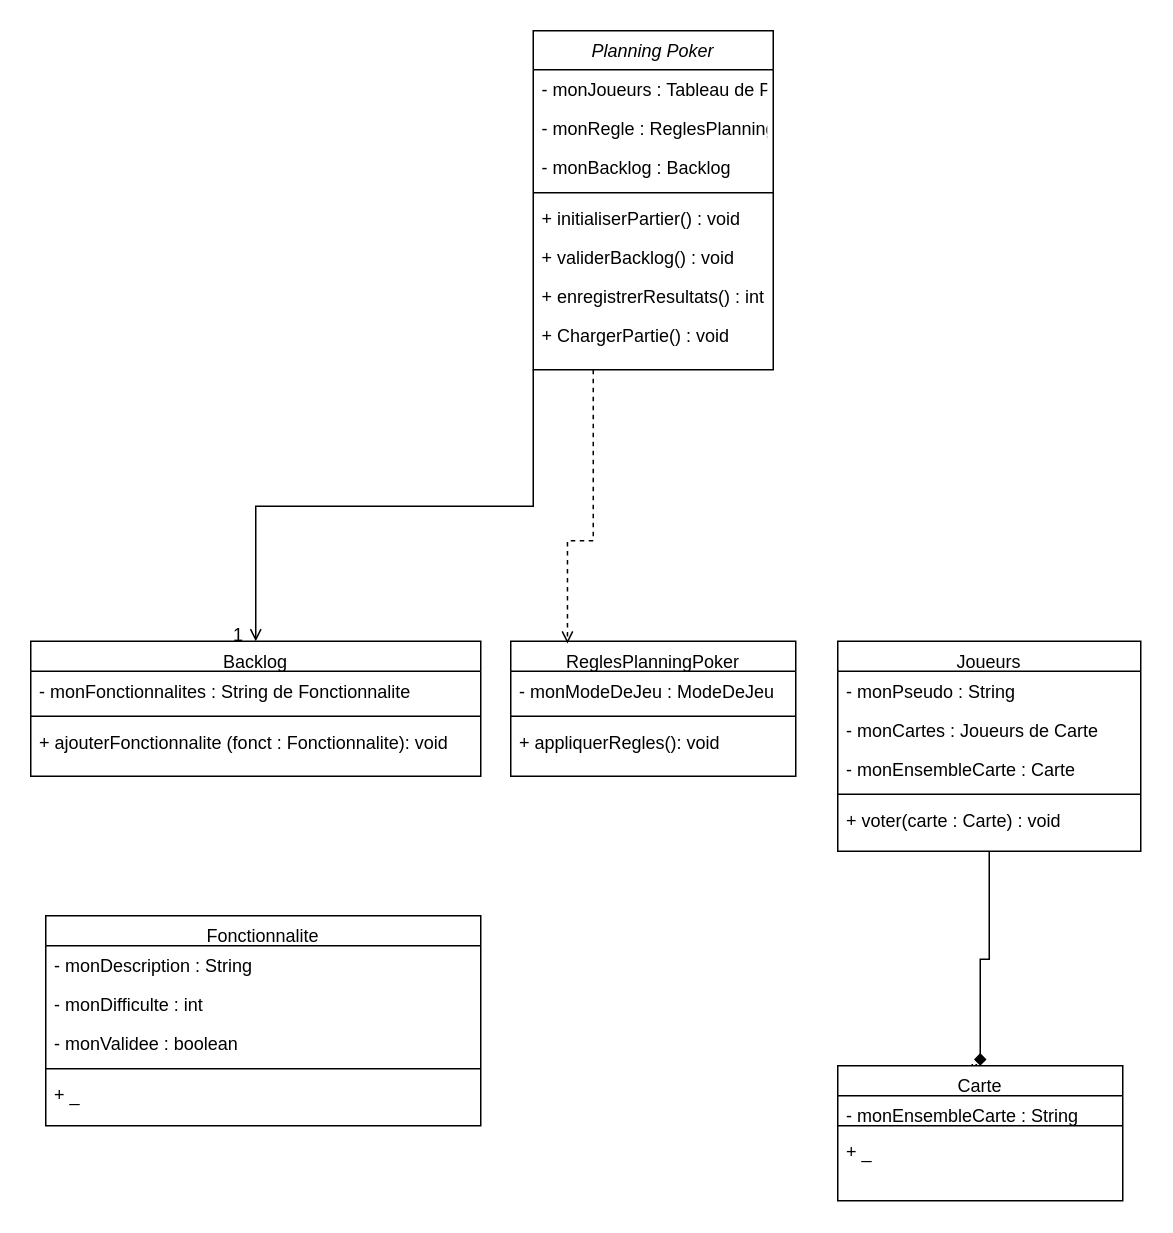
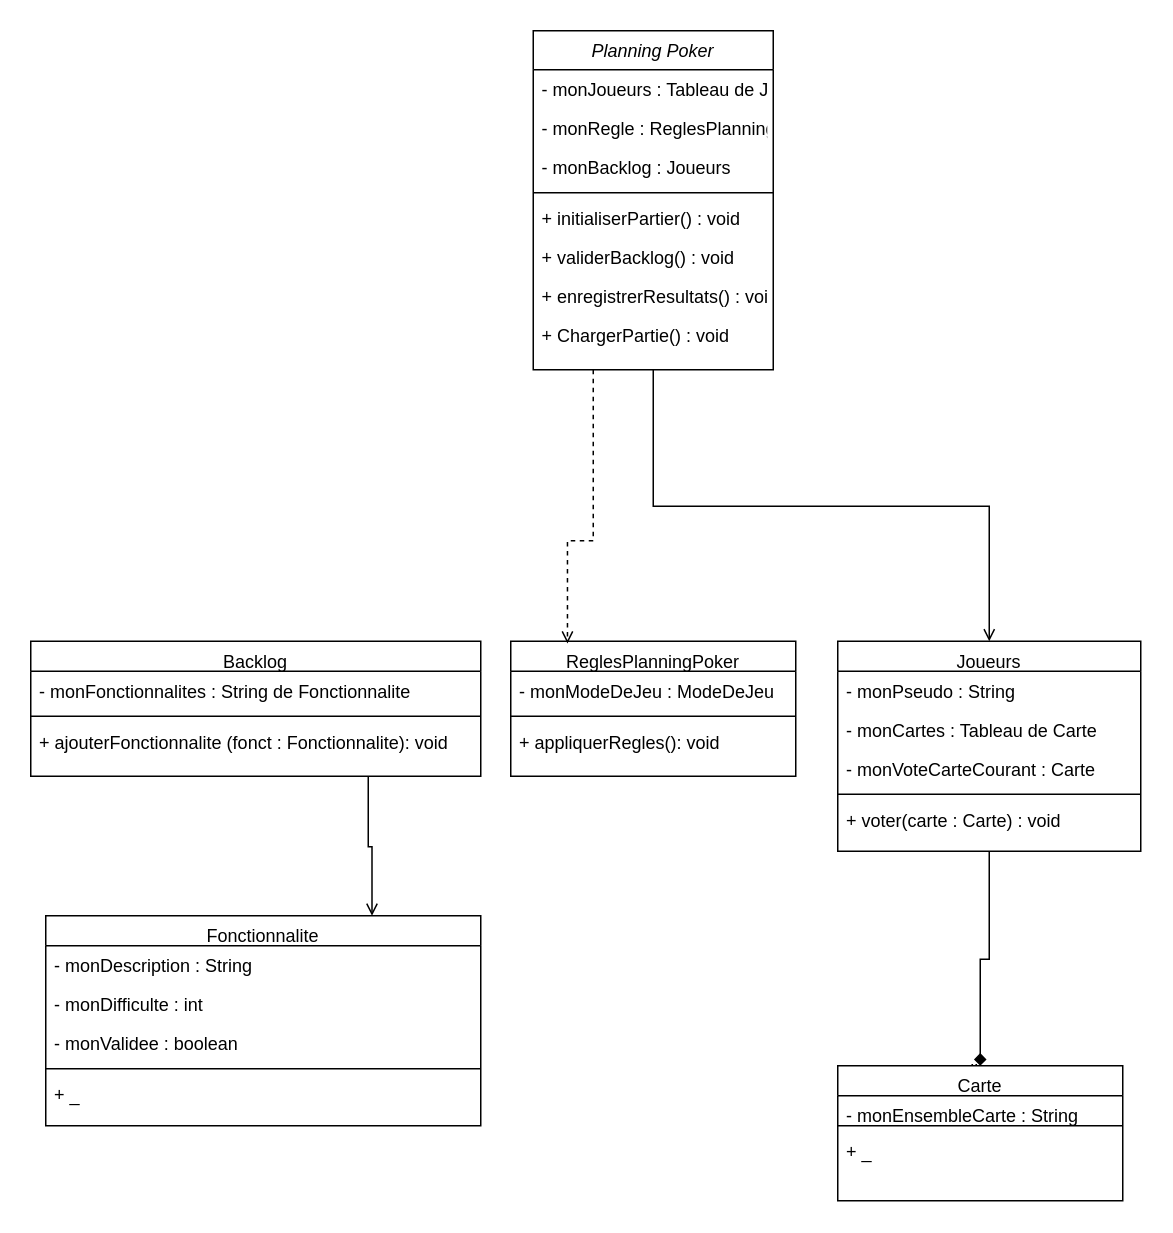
- <mxCell id="3" value="- monJoueurs : Tableau de Poker" style="text;align=left;verticalAlign=top;spacingLeft=4;spacingRight=4;overflow=hidden;rotatable=0;points=[[0,0.5],[1,0.5]];portConstraint=eastwest;rounded=0;shadow=0;html=0;" vertex="1" parent="2"><mxGeometry y="26" width="160" height="26" as="geometry" /></mxCell>
+ <mxCell id="3" value="- monJoueurs : Tableau de Joueurs" style="text;align=left;verticalAlign=top;spacingLeft=4;spacingRight=4;overflow=hidden;rotatable=0;points=[[0,0.5],[1,0.5]];portConstraint=eastwest;rounded=0;shadow=0;html=0;" vertex="1" parent="2"><mxGeometry y="26" width="160" height="26" as="geometry" /></mxCell>
- <mxCell id="5" value="- monBacklog : Backlog" style="text;align=left;verticalAlign=top;spacingLeft=4;spacingRight=4;overflow=hidden;rotatable=0;points=[[0,0.5],[1,0.5]];portConstraint=eastwest;rounded=0;shadow=0;html=0;" vertex="1" parent="2"><mxGeometry y="78" width="160" height="26" as="geometry" /></mxCell>
+ <mxCell id="5" value="- monBacklog : Joueurs" style="text;align=left;verticalAlign=top;spacingLeft=4;spacingRight=4;overflow=hidden;rotatable=0;points=[[0,0.5],[1,0.5]];portConstraint=eastwest;rounded=0;shadow=0;html=0;" vertex="1" parent="2"><mxGeometry y="78" width="160" height="26" as="geometry" /></mxCell>
- <mxCell id="9" value="+ enregistrerResultats() : int" style="text;align=left;verticalAlign=top;spacingLeft=4;spacingRight=4;overflow=hidden;rotatable=0;points=[[0,0.5],[1,0.5]];portConstraint=eastwest;" vertex="1" parent="2"><mxGeometry y="164" width="160" height="26" as="geometry" /></mxCell>
+ <mxCell id="9" value="+ enregistrerResultats() : void" style="text;align=left;verticalAlign=top;spacingLeft=4;spacingRight=4;overflow=hidden;rotatable=0;points=[[0,0.5],[1,0.5]];portConstraint=eastwest;" vertex="1" parent="2"><mxGeometry y="164" width="160" height="26" as="geometry" /></mxCell>
- <mxCell id="40" value="" style="endArrow=open;shadow=0;strokeWidth=1;rounded=0;endFill=1;edgeStyle=elbowEdgeStyle;elbow=vertical;entryX=0.5;entryY=0;entryDx=0;entryDy=0;exitX=0;exitY=1;exitDx=0;exitDy=0;" edge="1" parent="1" source="2" target="28"><mxGeometry x="0.5" y="41" relative="1" as="geometry"><mxPoint x="380" y="240" as="sourcePoint" /><mxPoint x="190" y="412" as="targetPoint" /><mxPoint x="-40" y="32" as="offset" /></mxGeometry></mxCell>
- <mxCell id="41" value="1" style="resizable=0;align=right;verticalAlign=bottom;labelBackgroundColor=none;fontSize=12;" connectable="0" vertex="1" parent="40"><mxGeometry x="1" relative="1" as="geometry"><mxPoint x="-7" y="4" as="offset" /></mxGeometry></mxCell>
+ <mxCell id="17" value="" style="endArrow=open;shadow=0;strokeWidth=1;rounded=0;endFill=1;edgeStyle=elbowEdgeStyle;elbow=vertical;" edge="1" parent="1" source="2" target="11"><mxGeometry x="0.5" y="41" relative="1" as="geometry"><mxPoint x="528" y="451" as="sourcePoint" /><mxPoint x="368" y="451" as="targetPoint" /><mxPoint x="-40" y="32" as="offset" /></mxGeometry></mxCell>
- <mxCell id="13" value="- monCartes : Joueurs de Carte" style="text;align=left;verticalAlign=top;spacingLeft=4;spacingRight=4;overflow=hidden;rotatable=0;points=[[0,0.5],[1,0.5]];portConstraint=eastwest;rounded=0;shadow=0;html=0;" vertex="1" parent="11"><mxGeometry y="46" width="202" height="26" as="geometry" /></mxCell>
+ <mxCell id="13" value="- monCartes : Tableau de Carte" style="text;align=left;verticalAlign=top;spacingLeft=4;spacingRight=4;overflow=hidden;rotatable=0;points=[[0,0.5],[1,0.5]];portConstraint=eastwest;rounded=0;shadow=0;html=0;" vertex="1" parent="11"><mxGeometry y="46" width="202" height="26" as="geometry" /></mxCell>
- <mxCell id="14" value="- monEnsembleCarte : Carte" style="text;align=left;verticalAlign=top;spacingLeft=4;spacingRight=4;overflow=hidden;rotatable=0;points=[[0,0.5],[1,0.5]];portConstraint=eastwest;rounded=0;shadow=0;html=0;" vertex="1" parent="11"><mxGeometry y="72" width="202" height="26" as="geometry" /></mxCell>
+ <mxCell id="14" value="- monVoteCarteCourant : Carte" style="text;align=left;verticalAlign=top;spacingLeft=4;spacingRight=4;overflow=hidden;rotatable=0;points=[[0,0.5],[1,0.5]];portConstraint=eastwest;rounded=0;shadow=0;html=0;" vertex="1" parent="11"><mxGeometry y="72" width="202" height="26" as="geometry" /></mxCell>
+ <mxCell id="39" value="" style="endArrow=open;shadow=0;strokeWidth=1;rounded=0;endFill=1;edgeStyle=elbowEdgeStyle;elbow=vertical;exitX=0.75;exitY=1;exitDx=0;exitDy=0;entryX=0.75;entryY=0;entryDx=0;entryDy=0;" edge="1" parent="1" source="28" target="32"><mxGeometry x="0.5" y="41" relative="1" as="geometry"><mxPoint x="200" y="517" as="sourcePoint" /><mxPoint x="200" y="612" as="targetPoint" /><mxPoint x="-40" y="32" as="offset" /></mxGeometry></mxCell>
